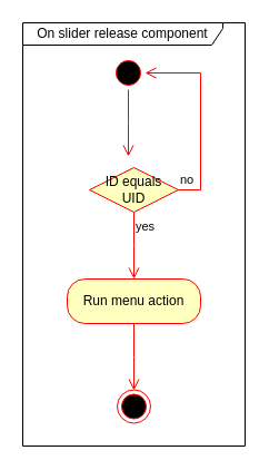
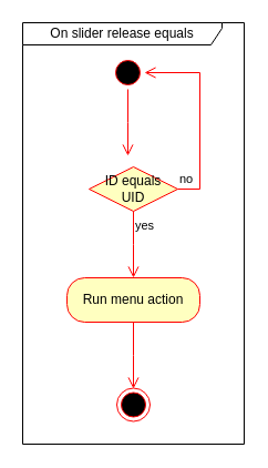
- <mxCell id="10" value="On slider release component" style="shape=umlFrame;whiteSpace=wrap;html=1;pointerEvents=0;width=180;height=20;" vertex="1" parent="1"><mxGeometry x="20" y="20" width="200" height="380" as="geometry" /></mxCell>
+ <mxCell id="10" value="On slider release equals" style="shape=umlFrame;whiteSpace=wrap;html=1;pointerEvents=0;width=180;height=20;" vertex="1" parent="1"><mxGeometry x="20" y="20" width="200" height="380" as="geometry" /></mxCell>
